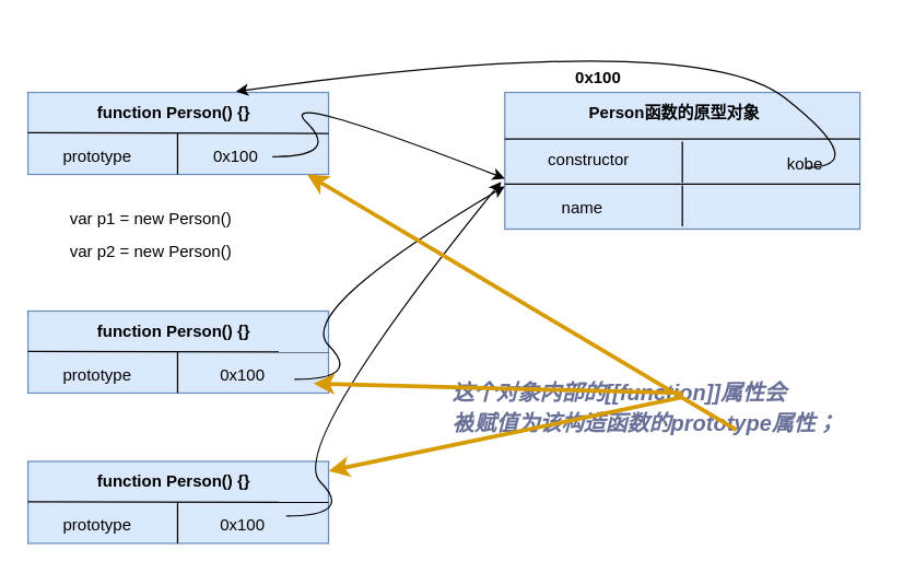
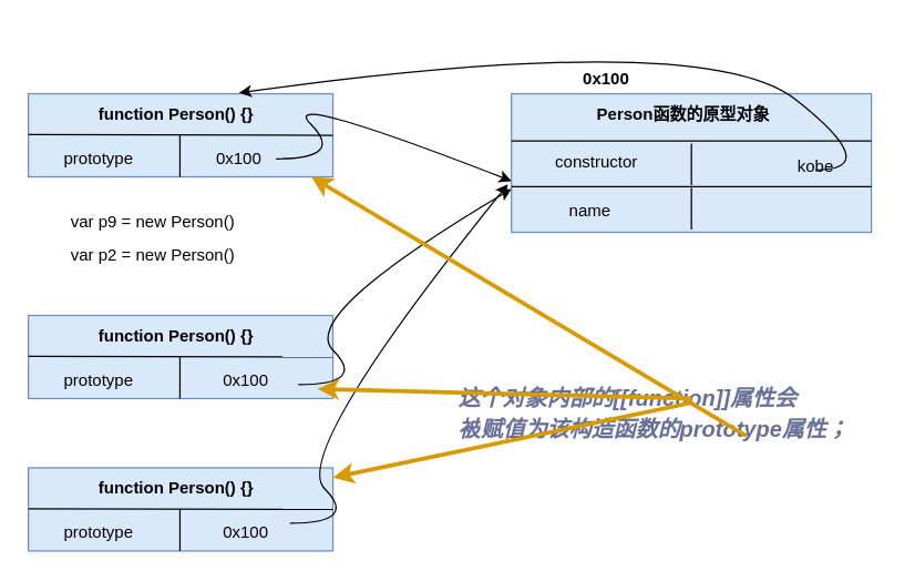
- <mxCell id="17" value="var p1 = new Person()" style="text;html=1;resizable=0;points=[];autosize=1;align=left;verticalAlign=top;spacingTop=-4;" parent="1" vertex="1"><mxGeometry x="49" y="150" width="130" height="20" as="geometry" /></mxCell>
+ <mxCell id="17" value="var p9 = new Person()" style="text;html=1;resizable=0;points=[];autosize=1;align=left;verticalAlign=top;spacingTop=-4;" parent="1" vertex="1"><mxGeometry x="49" y="150" width="130" height="20" as="geometry" /></mxCell>
